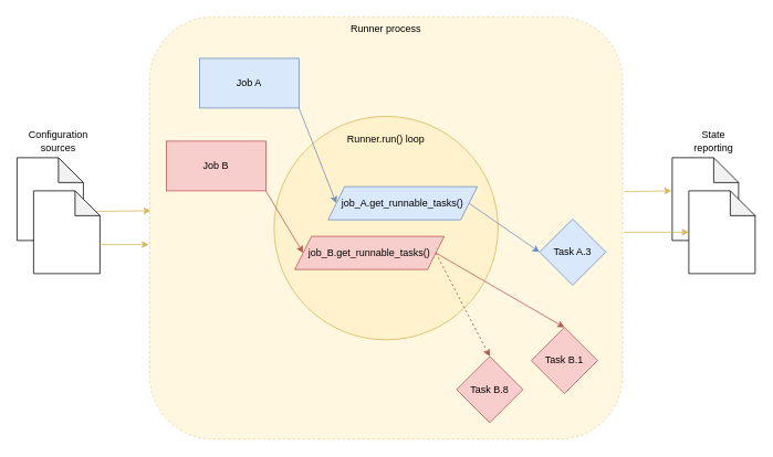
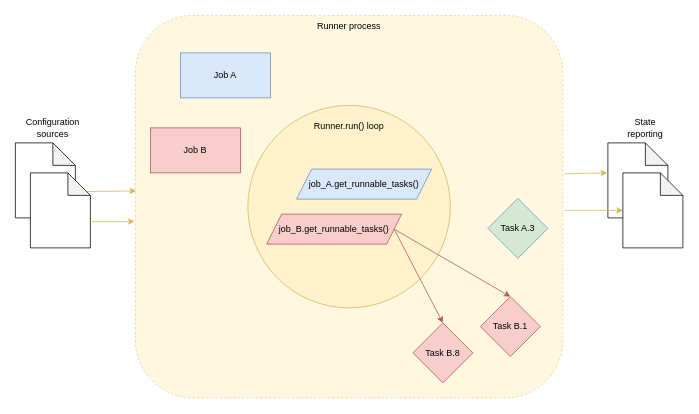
- <mxCell id="24" value="" style="endArrow=classic;html=1;exitX=1;exitY=1;exitDx=0;exitDy=0;entryX=0;entryY=0.5;entryDx=0;entryDy=0;fillColor=#dae8fc;strokeColor=#6c8ebf;" edge="1" parent="1" source="16" target="22"><mxGeometry width="50" height="50" relative="1" as="geometry"><mxPoint x="460" y="330" as="sourcePoint" /><mxPoint x="510" y="280" as="targetPoint" /></mxGeometry></mxCell>
- <mxCell id="23" value="" style="endArrow=classic;html=1;exitX=1;exitY=1;exitDx=0;exitDy=0;entryX=0;entryY=0.5;entryDx=0;entryDy=0;fillColor=#f8cecc;strokeColor=#b85450;" edge="1" parent="1" source="17" target="21"><mxGeometry width="50" height="50" relative="1" as="geometry"><mxPoint x="460" y="330" as="sourcePoint" /><mxPoint x="510" y="280" as="targetPoint" /></mxGeometry></mxCell>
- <mxCell id="25" value="" style="endArrow=classic;html=1;exitX=1;exitY=0.5;exitDx=0;exitDy=0;entryX=0;entryY=0.5;entryDx=0;entryDy=0;fillColor=#dae8fc;strokeColor=#6c8ebf;" edge="1" parent="1" source="22" target="18"><mxGeometry width="50" height="50" relative="1" as="geometry"><mxPoint x="460" y="330" as="sourcePoint" /><mxPoint x="510" y="280" as="targetPoint" /></mxGeometry></mxCell>
- <mxCell id="18" value="Task A.3" style="rhombus;whiteSpace=wrap;html=1;fillColor=#dae8fc;strokeColor=#6c8ebf;" vertex="1" parent="1"><mxGeometry x="650" y="264" width="80" height="80" as="geometry" /></mxCell>
+ <mxCell id="18" value="Task A.3" style="rhombus;whiteSpace=wrap;html=1;fillColor=#d5e8d4;strokeColor=#6c8ebf;" vertex="1" parent="1"><mxGeometry x="650" y="264" width="80" height="80" as="geometry" /></mxCell>
- <mxCell id="27" value="" style="endArrow=classic;html=1;exitX=1;exitY=0.5;exitDx=0;exitDy=0;entryX=0.5;entryY=0;entryDx=0;entryDy=0;fillColor=#f8cecc;strokeColor=#b85450;dashed=1;" edge="1" parent="1" source="21" target="20"><mxGeometry width="50" height="50" relative="1" as="geometry"><mxPoint x="460" y="330" as="sourcePoint" /><mxPoint x="510" y="280" as="targetPoint" /></mxGeometry></mxCell>
+ <mxCell id="27" value="" style="endArrow=classic;html=1;exitX=1;exitY=0.5;exitDx=0;exitDy=0;entryX=0.5;entryY=0;entryDx=0;entryDy=0;fillColor=#f8cecc;strokeColor=#b85450;" edge="1" parent="1" source="21" target="20"><mxGeometry width="50" height="50" relative="1" as="geometry"><mxPoint x="460" y="330" as="sourcePoint" /><mxPoint x="510" y="280" as="targetPoint" /></mxGeometry></mxCell>
